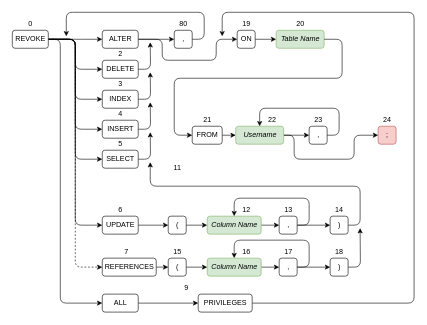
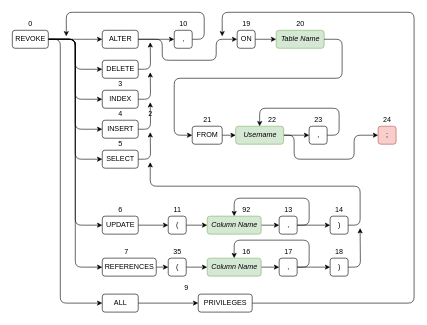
- <mxCell id="15" value="80" style="text;html=1;align=center;verticalAlign=middle;resizable=0;points=[];autosize=1;rounded=1;" parent="1" vertex="1"><mxGeometry x="290" y="30" width="30" height="20" as="geometry" /></mxCell>
+ <mxCell id="15" value="10" style="text;html=1;align=center;verticalAlign=middle;resizable=0;points=[];autosize=1;rounded=1;" parent="1" vertex="1"><mxGeometry x="290" y="30" width="30" height="20" as="geometry" /></mxCell>
- <mxCell id="28" value="2" style="text;html=1;align=center;verticalAlign=middle;resizable=0;points=[];autosize=1;rounded=1;" parent="1" vertex="1"><mxGeometry x="190" y="80" width="20" height="20" as="geometry" /></mxCell>
+ <mxCell id="28" value="2" style="text;html=1;align=center;verticalAlign=middle;resizable=0;points=[];autosize=1;rounded=1;" parent="1" vertex="1"><mxGeometry x="240" y="180" width="20" height="20" as="geometry" /></mxCell>
- <mxCell id="51" value="11" style="text;html=1;align=center;verticalAlign=middle;resizable=0;points=[];autosize=1;rounded=1;" parent="1" vertex="1"><mxGeometry x="280" y="270" width="30" height="20" as="geometry" /></mxCell>
+ <mxCell id="51" value="11" style="text;html=1;align=center;verticalAlign=middle;resizable=0;points=[];autosize=1;rounded=1;" parent="1" vertex="1"><mxGeometry x="280" y="340" width="30" height="20" as="geometry" /></mxCell>
- <mxCell id="62" value="12" style="text;html=1;align=center;verticalAlign=middle;resizable=0;points=[];autosize=1;rounded=1;" parent="1" vertex="1"><mxGeometry x="395" y="340" width="30" height="20" as="geometry" /></mxCell>
+ <mxCell id="62" value="92" style="text;html=1;align=center;verticalAlign=middle;resizable=0;points=[];autosize=1;rounded=1;" parent="1" vertex="1"><mxGeometry x="395" y="340" width="30" height="20" as="geometry" /></mxCell>
- <mxCell id="48" value="15" style="text;html=1;align=center;verticalAlign=middle;resizable=0;points=[];autosize=1;rounded=1;" parent="1" vertex="1"><mxGeometry x="280" y="410" width="30" height="20" as="geometry" /></mxCell>
+ <mxCell id="48" value="35" style="text;html=1;align=center;verticalAlign=middle;resizable=0;points=[];autosize=1;rounded=1;" parent="1" vertex="1"><mxGeometry x="280" y="410" width="30" height="20" as="geometry" /></mxCell>
- <mxCell id="7" style="edgeStyle=orthogonalEdgeStyle;orthogonalLoop=1;jettySize=auto;html=1;exitX=1;exitY=0.5;exitDx=0;exitDy=0;entryX=0;entryY=0.5;entryDx=0;entryDy=0;dashed=1;" parent="1" source="10" target="39" edge="1"><mxGeometry relative="1" as="geometry" /></mxCell>
+ <mxCell id="7" style="edgeStyle=orthogonalEdgeStyle;orthogonalLoop=1;jettySize=auto;html=1;exitX=1;exitY=0.5;exitDx=0;exitDy=0;entryX=0;entryY=0.5;entryDx=0;entryDy=0;" parent="1" source="10" target="39" edge="1"><mxGeometry relative="1" as="geometry" /></mxCell>
